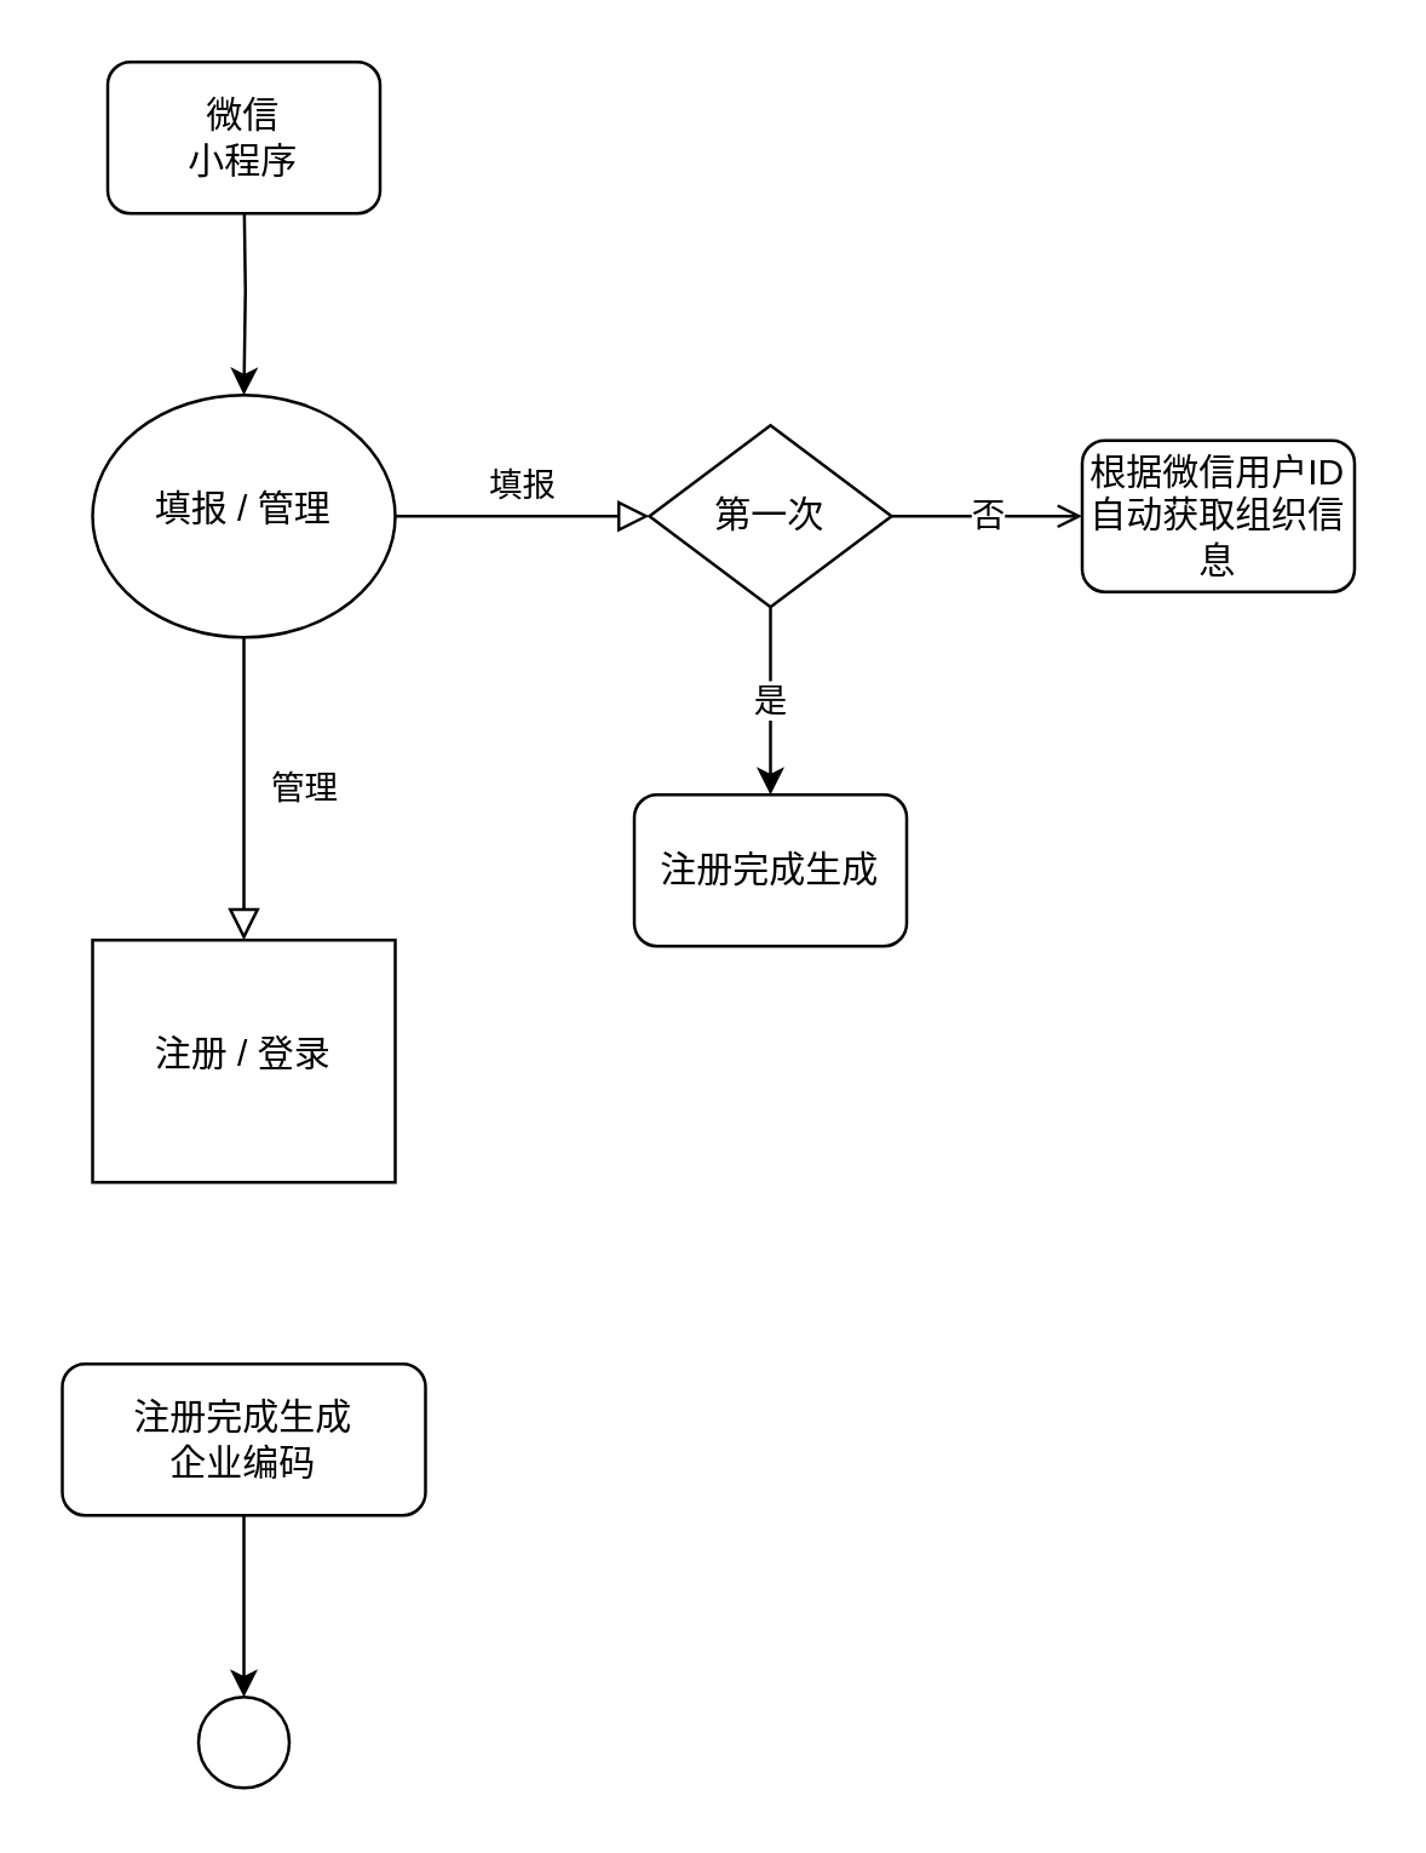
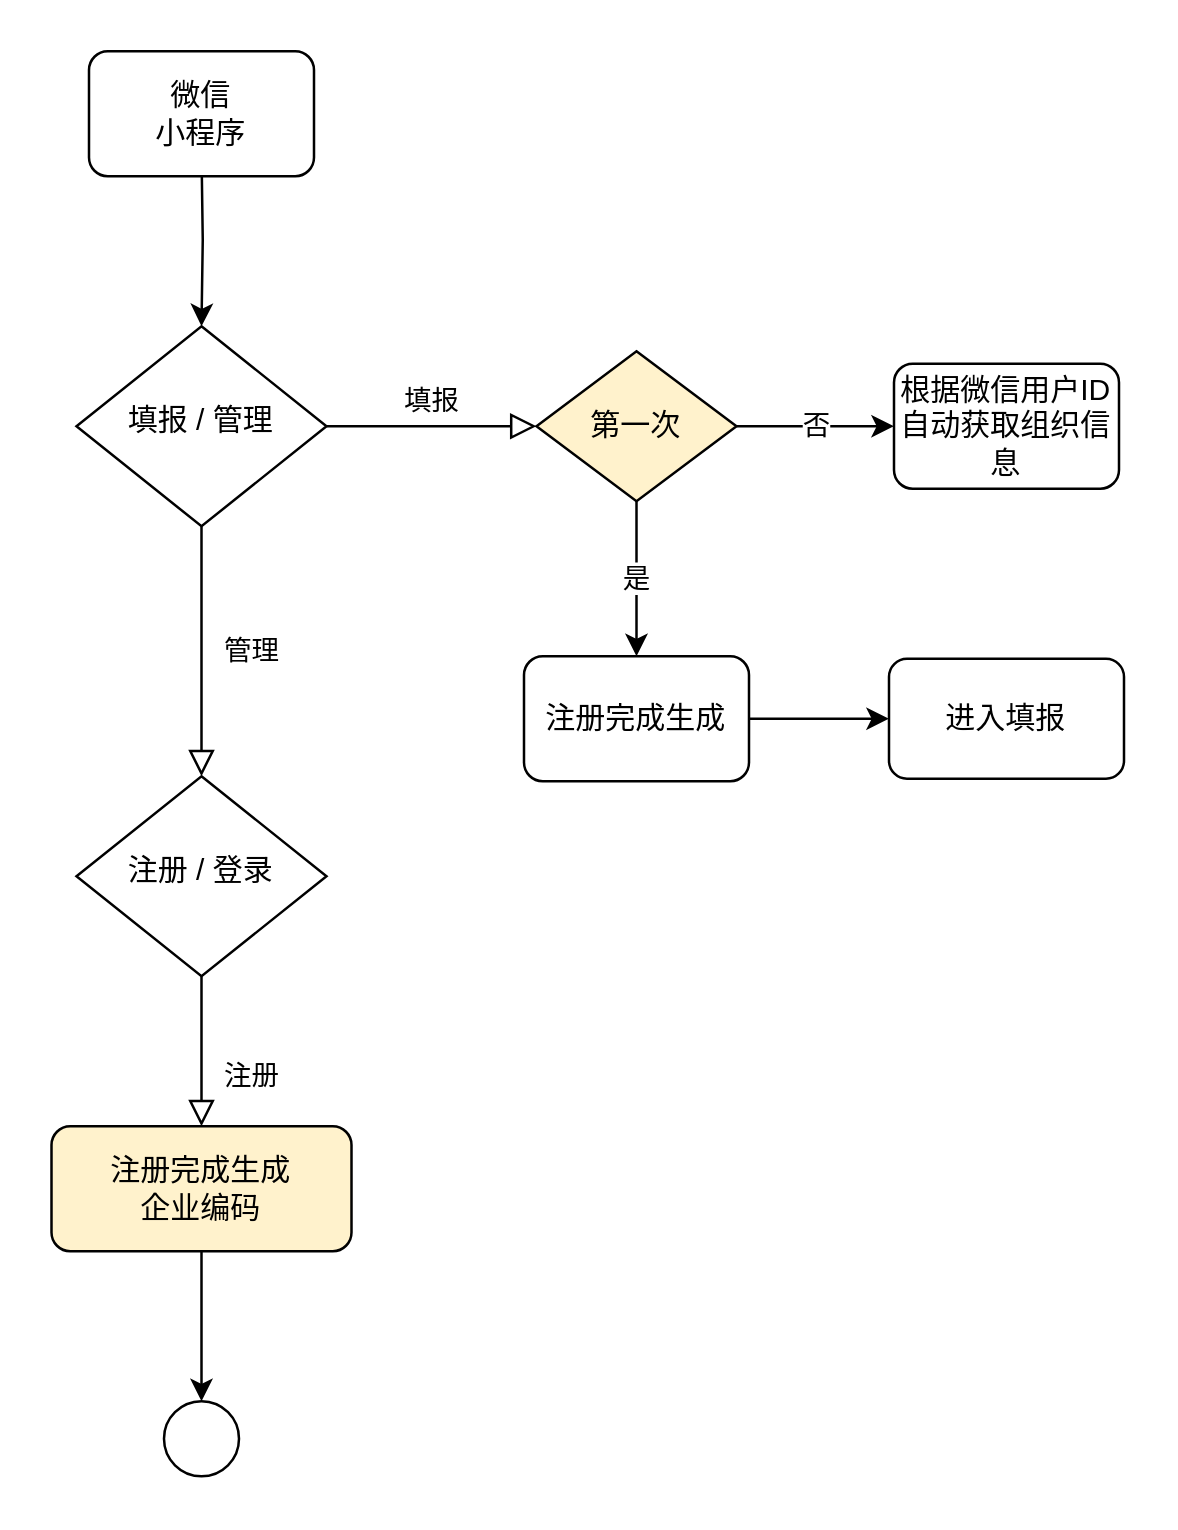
- <mxCell id="4" value="填报 / 管理" style="ellipse;whiteSpace=wrap;html=1;shadow=0;fontFamily=Helvetica;fontSize=12;align=center;strokeWidth=1;spacing=6;spacingTop=-4;" parent="1" vertex="1"><mxGeometry x="30" y="130" width="100" height="80" as="geometry" /></mxCell>
+ <mxCell id="4" value="填报 / 管理" style="rhombus;whiteSpace=wrap;html=1;shadow=0;fontFamily=Helvetica;fontSize=12;align=center;strokeWidth=1;spacing=6;spacingTop=-4;" parent="1" vertex="1"><mxGeometry x="30" y="130" width="100" height="80" as="geometry" /></mxCell>
- <mxCell id="12" value="第一次" style="rhombus;whiteSpace=wrap;html=1;" vertex="1" parent="1"><mxGeometry x="214" y="140" width="80" height="60" as="geometry" /></mxCell>
+ <mxCell id="12" value="第一次" style="rhombus;whiteSpace=wrap;html=1;fillColor=#fff2cc;" vertex="1" parent="1"><mxGeometry x="214" y="140" width="80" height="60" as="geometry" /></mxCell>
- <mxCell id="11" value="否" style="edgeStyle=orthogonalEdgeStyle;rounded=0;orthogonalLoop=1;jettySize=auto;html=1;endArrow=open;" edge="1" parent="1" source="12" target="15"><mxGeometry relative="1" as="geometry" /></mxCell>
+ <mxCell id="11" value="否" style="edgeStyle=orthogonalEdgeStyle;rounded=0;orthogonalLoop=1;jettySize=auto;html=1;" edge="1" parent="1" source="12" target="15"><mxGeometry relative="1" as="geometry" /></mxCell>
+ <mxCell id="13" value="" style="edgeStyle=orthogonalEdgeStyle;rounded=0;orthogonalLoop=1;jettySize=auto;html=1;" edge="1" parent="1" source="14" target="16"><mxGeometry relative="1" as="geometry" /></mxCell>
+ <mxCell id="16" value="&lt;span style=&quot;white-space: normal&quot;&gt;进入填报&lt;/span&gt;" style="rounded=1;whiteSpace=wrap;html=1;" vertex="1" parent="1"><mxGeometry x="355" y="263" width="94" height="48" as="geometry" /></mxCell>
- <mxCell id="6" value="注册 / 登录" style="whiteSpace=wrap;html=1;shadow=0;fontFamily=Helvetica;fontSize=12;align=center;strokeWidth=1;spacing=6;spacingTop=-4;rounded=0;" parent="1" vertex="1"><mxGeometry x="30" y="310" width="100" height="80" as="geometry" /></mxCell>
+ <mxCell id="6" value="注册 / 登录" style="rhombus;whiteSpace=wrap;html=1;shadow=0;fontFamily=Helvetica;fontSize=12;align=center;strokeWidth=1;spacing=6;spacingTop=-4;" parent="1" vertex="1"><mxGeometry x="30" y="310" width="100" height="80" as="geometry" /></mxCell>
+ <mxCell id="5" value="注册" style="rounded=0;html=1;jettySize=auto;orthogonalLoop=1;fontSize=11;endArrow=block;endFill=0;endSize=8;strokeWidth=1;shadow=0;labelBackgroundColor=none;edgeStyle=orthogonalEdgeStyle;" parent="1" source="6" target="8" edge="1"><mxGeometry x="0.333" y="20" relative="1" as="geometry"><mxPoint as="offset" /></mxGeometry></mxCell>
- <mxCell id="8" value="注册完成生成&lt;br&gt;企业编码" style="rounded=1;whiteSpace=wrap;html=1;fontSize=12;glass=0;strokeWidth=1;shadow=0;" parent="1" vertex="1"><mxGeometry x="20" y="450" width="120" height="50" as="geometry" /></mxCell>
+ <mxCell id="8" value="注册完成生成&lt;br&gt;企业编码" style="rounded=1;whiteSpace=wrap;html=1;fontSize=12;glass=0;strokeWidth=1;shadow=0;fillColor=#fff2cc;" parent="1" vertex="1"><mxGeometry x="20" y="450" width="120" height="50" as="geometry" /></mxCell>
